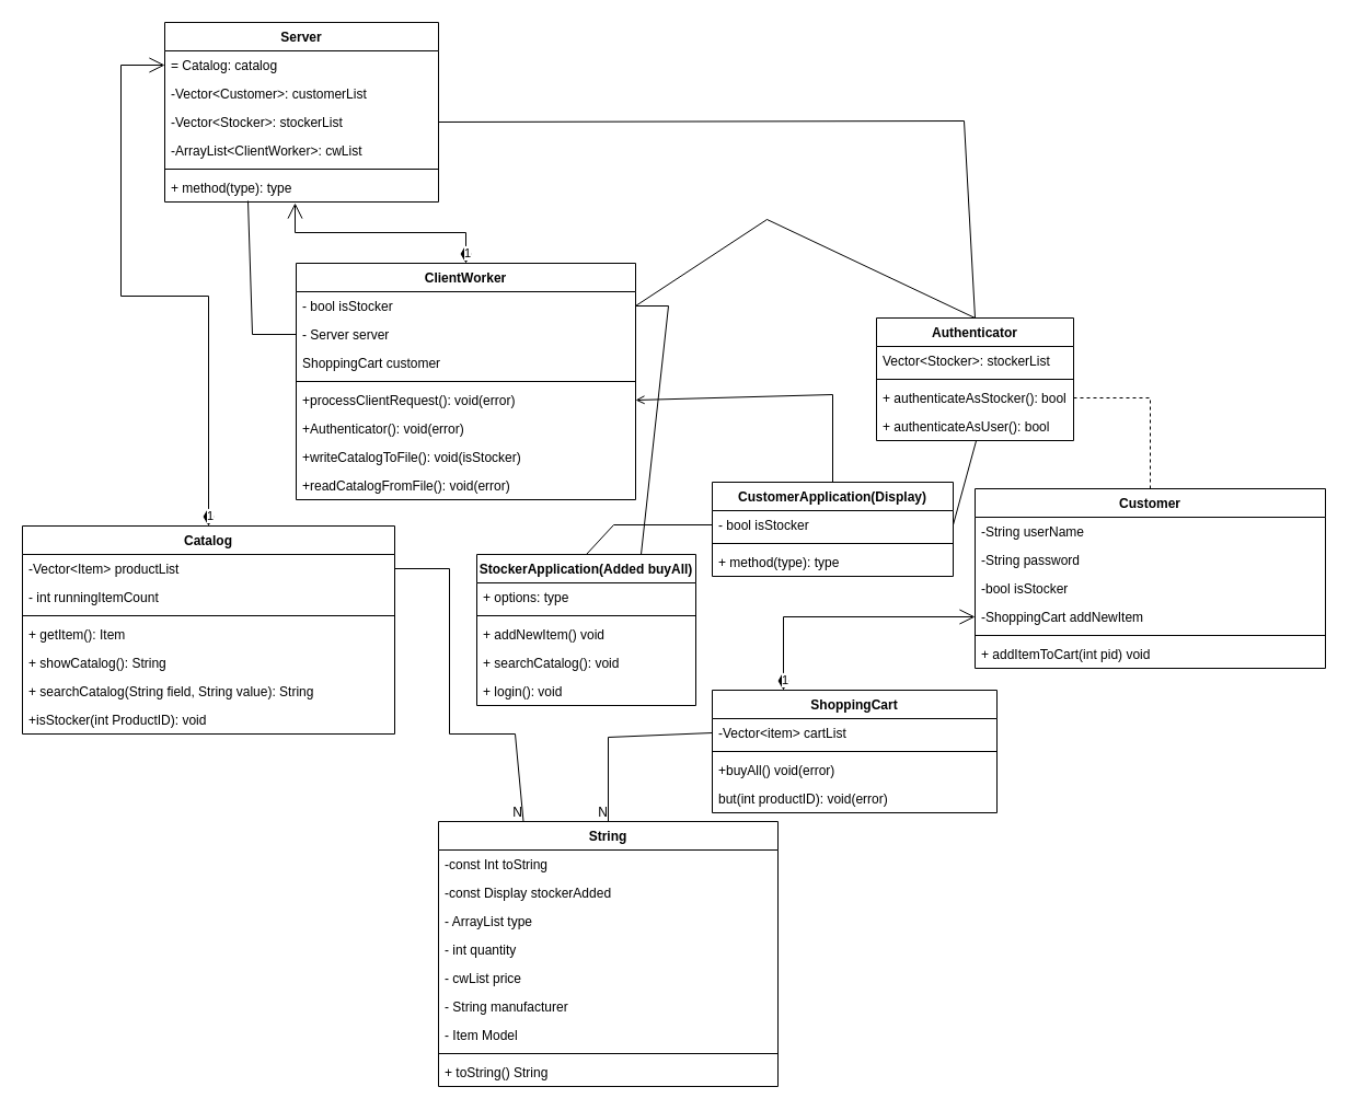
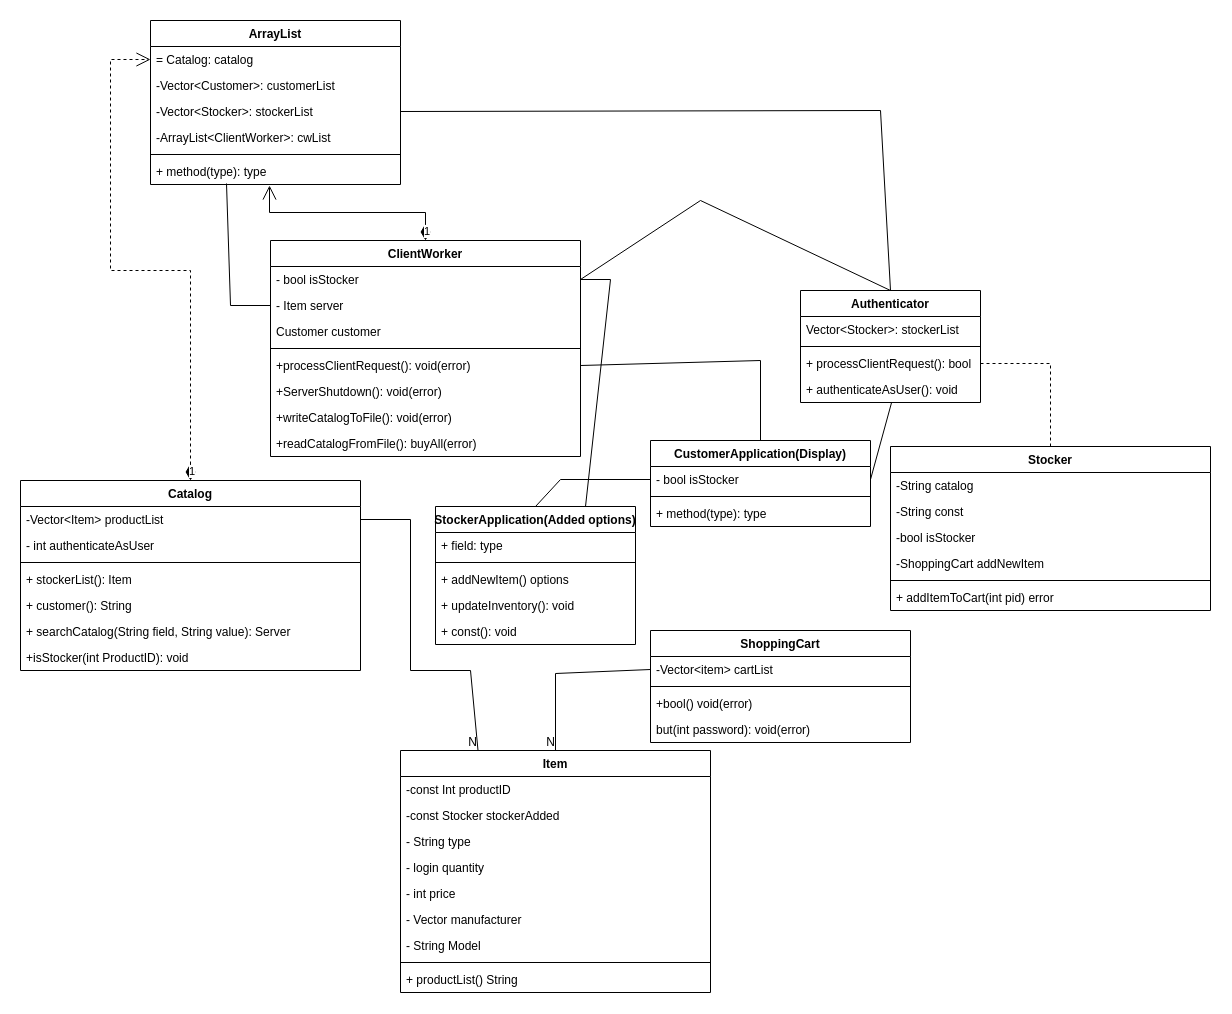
- <mxCell id="2" value="Server" style="swimlane;fontStyle=1;align=center;verticalAlign=top;childLayout=stackLayout;horizontal=1;startSize=26;horizontalStack=0;resizeParent=1;resizeParentMax=0;resizeLast=0;collapsible=1;marginBottom=0;" parent="1" vertex="1"><mxGeometry x="150" y="20" width="250" height="164" as="geometry" /></mxCell>
+ <mxCell id="2" value="ArrayList" style="swimlane;fontStyle=1;align=center;verticalAlign=top;childLayout=stackLayout;horizontal=1;startSize=26;horizontalStack=0;resizeParent=1;resizeParentMax=0;resizeLast=0;collapsible=1;marginBottom=0;" parent="1" vertex="1"><mxGeometry x="150" y="20" width="250" height="164" as="geometry" /></mxCell>
- <mxCell id="64" value="1" style="endArrow=open;html=1;endSize=12;startArrow=diamondThin;startSize=14;startFill=1;edgeStyle=orthogonalEdgeStyle;align=left;verticalAlign=bottom;rounded=0;exitX=0.5;exitY=0;exitDx=0;exitDy=0;entryX=0;entryY=0.5;entryDx=0;entryDy=0;" edge="1" parent="1" source="9" target="3"><mxGeometry x="-1" y="3" relative="1" as="geometry"><mxPoint x="450" y="340" as="sourcePoint" /><mxPoint x="450" y="100" as="targetPoint" /><Array as="points"><mxPoint x="190" y="270" /><mxPoint x="110" y="270" /><mxPoint x="110" y="59" /></Array></mxGeometry></mxCell>
+ <mxCell id="64" value="1" style="endArrow=open;html=1;endSize=12;startArrow=diamondThin;startSize=14;startFill=1;edgeStyle=orthogonalEdgeStyle;align=left;verticalAlign=bottom;rounded=0;exitX=0.5;exitY=0;exitDx=0;exitDy=0;entryX=0;entryY=0.5;entryDx=0;entryDy=0;dashed=1;" edge="1" parent="1" source="9" target="3"><mxGeometry x="-1" y="3" relative="1" as="geometry"><mxPoint x="450" y="340" as="sourcePoint" /><mxPoint x="450" y="100" as="targetPoint" /><Array as="points"><mxPoint x="190" y="270" /><mxPoint x="110" y="270" /><mxPoint x="110" y="59" /></Array></mxGeometry></mxCell>
- <mxCell id="29" value="- Server server" style="text;strokeColor=none;fillColor=none;align=left;verticalAlign=top;spacingLeft=4;spacingRight=4;overflow=hidden;rotatable=0;points=[[0,0.5],[1,0.5]];portConstraint=eastwest;" parent="27" vertex="1"><mxGeometry y="52" width="310" height="26" as="geometry" /></mxCell>
+ <mxCell id="29" value="- Item server" style="text;strokeColor=none;fillColor=none;align=left;verticalAlign=top;spacingLeft=4;spacingRight=4;overflow=hidden;rotatable=0;points=[[0,0.5],[1,0.5]];portConstraint=eastwest;" parent="27" vertex="1"><mxGeometry y="52" width="310" height="26" as="geometry" /></mxCell>
- <mxCell id="30" value="ShoppingCart customer" style="text;strokeColor=none;fillColor=none;align=left;verticalAlign=top;spacingLeft=4;spacingRight=4;overflow=hidden;rotatable=0;points=[[0,0.5],[1,0.5]];portConstraint=eastwest;" vertex="1" parent="27"><mxGeometry y="78" width="310" height="26" as="geometry" /></mxCell>
+ <mxCell id="30" value="Customer customer" style="text;strokeColor=none;fillColor=none;align=left;verticalAlign=top;spacingLeft=4;spacingRight=4;overflow=hidden;rotatable=0;points=[[0,0.5],[1,0.5]];portConstraint=eastwest;" vertex="1" parent="27"><mxGeometry y="78" width="310" height="26" as="geometry" /></mxCell>
- <mxCell id="61" value="+ authenticateAsStocker(): bool" style="text;strokeColor=none;fillColor=none;align=left;verticalAlign=top;spacingLeft=4;spacingRight=4;overflow=hidden;rotatable=0;points=[[0,0.5],[1,0.5]];portConstraint=eastwest;" vertex="1" parent="58"><mxGeometry y="60" width="180" height="26" as="geometry" /></mxCell>
+ <mxCell id="61" value="+ processClientRequest(): bool" style="text;strokeColor=none;fillColor=none;align=left;verticalAlign=top;spacingLeft=4;spacingRight=4;overflow=hidden;rotatable=0;points=[[0,0.5],[1,0.5]];portConstraint=eastwest;" vertex="1" parent="58"><mxGeometry y="60" width="180" height="26" as="geometry" /></mxCell>
- <mxCell id="75" value="" style="endArrow=open;html=1;rounded=0;exitX=0.5;exitY=0;exitDx=0;exitDy=0;entryX=1;entryY=0.5;entryDx=0;entryDy=0;" edge="1" parent="1" source="48" target="32"><mxGeometry relative="1" as="geometry"><mxPoint x="720" y="380" as="sourcePoint" /><mxPoint x="880" y="380" as="targetPoint" /><Array as="points"><mxPoint x="760" y="360" /></Array></mxGeometry></mxCell>
+ <mxCell id="75" value="" style="endArrow=none;html=1;rounded=0;exitX=0.5;exitY=0;exitDx=0;exitDy=0;entryX=1;entryY=0.5;entryDx=0;entryDy=0;" edge="1" parent="1" source="48" target="32"><mxGeometry relative="1" as="geometry"><mxPoint x="720" y="380" as="sourcePoint" /><mxPoint x="880" y="380" as="targetPoint" /><Array as="points"><mxPoint x="760" y="360" /></Array></mxGeometry></mxCell>
- <mxCell id="62" value="+ authenticateAsUser(): bool" style="text;strokeColor=none;fillColor=none;align=left;verticalAlign=top;spacingLeft=4;spacingRight=4;overflow=hidden;rotatable=0;points=[[0,0.5],[1,0.5]];portConstraint=eastwest;" parent="58" vertex="1"><mxGeometry y="86" width="180" height="26" as="geometry" /></mxCell>
+ <mxCell id="62" value="+ authenticateAsUser(): void" style="text;strokeColor=none;fillColor=none;align=left;verticalAlign=top;spacingLeft=4;spacingRight=4;overflow=hidden;rotatable=0;points=[[0,0.5],[1,0.5]];portConstraint=eastwest;" parent="58" vertex="1"><mxGeometry y="86" width="180" height="26" as="geometry" /></mxCell>
- <mxCell id="33" value="+Authenticator(): void(error)" style="text;strokeColor=none;fillColor=none;align=left;verticalAlign=top;spacingLeft=4;spacingRight=4;overflow=hidden;rotatable=0;points=[[0,0.5],[1,0.5]];portConstraint=eastwest;" parent="27" vertex="1"><mxGeometry y="138" width="310" height="26" as="geometry" /></mxCell>
+ <mxCell id="33" value="+ServerShutdown(): void(error)" style="text;strokeColor=none;fillColor=none;align=left;verticalAlign=top;spacingLeft=4;spacingRight=4;overflow=hidden;rotatable=0;points=[[0,0.5],[1,0.5]];portConstraint=eastwest;" parent="27" vertex="1"><mxGeometry y="138" width="310" height="26" as="geometry" /></mxCell>
- <mxCell id="34" value="+writeCatalogToFile(): void(isStocker)" style="text;strokeColor=none;fillColor=none;align=left;verticalAlign=top;spacingLeft=4;spacingRight=4;overflow=hidden;rotatable=0;points=[[0,0.5],[1,0.5]];portConstraint=eastwest;" parent="27" vertex="1"><mxGeometry y="164" width="310" height="26" as="geometry" /></mxCell>
+ <mxCell id="34" value="+writeCatalogToFile(): void(error)" style="text;strokeColor=none;fillColor=none;align=left;verticalAlign=top;spacingLeft=4;spacingRight=4;overflow=hidden;rotatable=0;points=[[0,0.5],[1,0.5]];portConstraint=eastwest;" parent="27" vertex="1"><mxGeometry y="164" width="310" height="26" as="geometry" /></mxCell>
- <mxCell id="35" value="+readCatalogFromFile(): void(error)" style="text;strokeColor=none;fillColor=none;align=left;verticalAlign=top;spacingLeft=4;spacingRight=4;overflow=hidden;rotatable=0;points=[[0,0.5],[1,0.5]];portConstraint=eastwest;" parent="27" vertex="1"><mxGeometry y="190" width="310" height="26" as="geometry" /></mxCell>
+ <mxCell id="35" value="+readCatalogFromFile(): buyAll(error)" style="text;strokeColor=none;fillColor=none;align=left;verticalAlign=top;spacingLeft=4;spacingRight=4;overflow=hidden;rotatable=0;points=[[0,0.5],[1,0.5]];portConstraint=eastwest;" parent="27" vertex="1"><mxGeometry y="190" width="310" height="26" as="geometry" /></mxCell>
- <mxCell id="36" value="Customer" style="swimlane;fontStyle=1;align=center;verticalAlign=top;childLayout=stackLayout;horizontal=1;startSize=26;horizontalStack=0;resizeParent=1;resizeParentMax=0;resizeLast=0;collapsible=1;marginBottom=0;" parent="1" vertex="1"><mxGeometry x="890" y="446" width="320" height="164" as="geometry" /></mxCell>
+ <mxCell id="36" value="Stocker" style="swimlane;fontStyle=1;align=center;verticalAlign=top;childLayout=stackLayout;horizontal=1;startSize=26;horizontalStack=0;resizeParent=1;resizeParentMax=0;resizeLast=0;collapsible=1;marginBottom=0;" parent="1" vertex="1"><mxGeometry x="890" y="446" width="320" height="164" as="geometry" /></mxCell>
- <mxCell id="37" value="-String userName" style="text;strokeColor=none;fillColor=none;align=left;verticalAlign=top;spacingLeft=4;spacingRight=4;overflow=hidden;rotatable=0;points=[[0,0.5],[1,0.5]];portConstraint=eastwest;" parent="36" vertex="1"><mxGeometry y="26" width="320" height="26" as="geometry" /></mxCell>
+ <mxCell id="37" value="-String catalog" style="text;strokeColor=none;fillColor=none;align=left;verticalAlign=top;spacingLeft=4;spacingRight=4;overflow=hidden;rotatable=0;points=[[0,0.5],[1,0.5]];portConstraint=eastwest;" parent="36" vertex="1"><mxGeometry y="26" width="320" height="26" as="geometry" /></mxCell>
- <mxCell id="38" value="-String password" style="text;strokeColor=none;fillColor=none;align=left;verticalAlign=top;spacingLeft=4;spacingRight=4;overflow=hidden;rotatable=0;points=[[0,0.5],[1,0.5]];portConstraint=eastwest;" parent="36" vertex="1"><mxGeometry y="52" width="320" height="26" as="geometry" /></mxCell>
+ <mxCell id="38" value="-String const" style="text;strokeColor=none;fillColor=none;align=left;verticalAlign=top;spacingLeft=4;spacingRight=4;overflow=hidden;rotatable=0;points=[[0,0.5],[1,0.5]];portConstraint=eastwest;" parent="36" vertex="1"><mxGeometry y="52" width="320" height="26" as="geometry" /></mxCell>
- <mxCell id="52" value="StockerApplication(Added buyAll)" style="swimlane;fontStyle=1;align=center;verticalAlign=top;childLayout=stackLayout;horizontal=1;startSize=26;horizontalStack=0;resizeParent=1;resizeParentMax=0;resizeLast=0;collapsible=1;marginBottom=0;" parent="1" vertex="1"><mxGeometry x="435" y="506" width="200" height="138" as="geometry" /></mxCell>
+ <mxCell id="52" value="StockerApplication(Added options)" style="swimlane;fontStyle=1;align=center;verticalAlign=top;childLayout=stackLayout;horizontal=1;startSize=26;horizontalStack=0;resizeParent=1;resizeParentMax=0;resizeLast=0;collapsible=1;marginBottom=0;" parent="1" vertex="1"><mxGeometry x="435" y="506" width="200" height="138" as="geometry" /></mxCell>
- <mxCell id="11" value="- int runningItemCount" style="text;strokeColor=none;fillColor=none;align=left;verticalAlign=top;spacingLeft=4;spacingRight=4;overflow=hidden;rotatable=0;points=[[0,0.5],[1,0.5]];portConstraint=eastwest;" parent="9" vertex="1"><mxGeometry y="52" width="340" height="26" as="geometry" /></mxCell>
+ <mxCell id="11" value="- int authenticateAsUser" style="text;strokeColor=none;fillColor=none;align=left;verticalAlign=top;spacingLeft=4;spacingRight=4;overflow=hidden;rotatable=0;points=[[0,0.5],[1,0.5]];portConstraint=eastwest;" parent="9" vertex="1"><mxGeometry y="52" width="340" height="26" as="geometry" /></mxCell>
- <mxCell id="53" value="+ options: type" style="text;strokeColor=none;fillColor=none;align=left;verticalAlign=top;spacingLeft=4;spacingRight=4;overflow=hidden;rotatable=0;points=[[0,0.5],[1,0.5]];portConstraint=eastwest;" parent="52" vertex="1"><mxGeometry y="26" width="200" height="26" as="geometry" /></mxCell>
+ <mxCell id="53" value="+ field: type" style="text;strokeColor=none;fillColor=none;align=left;verticalAlign=top;spacingLeft=4;spacingRight=4;overflow=hidden;rotatable=0;points=[[0,0.5],[1,0.5]];portConstraint=eastwest;" parent="52" vertex="1"><mxGeometry y="26" width="200" height="26" as="geometry" /></mxCell>
- <mxCell id="69" value="1" style="endArrow=open;html=1;endSize=12;startArrow=diamondThin;startSize=14;startFill=1;edgeStyle=orthogonalEdgeStyle;align=left;verticalAlign=bottom;rounded=0;exitX=0.25;exitY=0;exitDx=0;exitDy=0;entryX=0;entryY=0.5;entryDx=0;entryDy=0;" edge="1" parent="1" source="43" target="40"><mxGeometry x="-1" y="3" relative="1" as="geometry"><mxPoint x="295" y="594" as="sourcePoint" /><mxPoint x="505" y="173" as="targetPoint" /></mxGeometry></mxCell>
- <mxCell id="13" value="+ getItem(): Item" style="text;strokeColor=none;fillColor=none;align=left;verticalAlign=top;spacingLeft=4;spacingRight=4;overflow=hidden;rotatable=0;points=[[0,0.5],[1,0.5]];portConstraint=eastwest;" parent="9" vertex="1"><mxGeometry y="86" width="340" height="26" as="geometry" /></mxCell>
+ <mxCell id="13" value="+ stockerList(): Item" style="text;strokeColor=none;fillColor=none;align=left;verticalAlign=top;spacingLeft=4;spacingRight=4;overflow=hidden;rotatable=0;points=[[0,0.5],[1,0.5]];portConstraint=eastwest;" parent="9" vertex="1"><mxGeometry y="86" width="340" height="26" as="geometry" /></mxCell>
- <mxCell id="55" value="+ addNewItem() void" style="text;strokeColor=none;fillColor=none;align=left;verticalAlign=top;spacingLeft=4;spacingRight=4;overflow=hidden;rotatable=0;points=[[0,0.5],[1,0.5]];portConstraint=eastwest;" parent="52" vertex="1"><mxGeometry y="60" width="200" height="26" as="geometry" /></mxCell>
+ <mxCell id="55" value="+ addNewItem() options" style="text;strokeColor=none;fillColor=none;align=left;verticalAlign=top;spacingLeft=4;spacingRight=4;overflow=hidden;rotatable=0;points=[[0,0.5],[1,0.5]];portConstraint=eastwest;" parent="52" vertex="1"><mxGeometry y="60" width="200" height="26" as="geometry" /></mxCell>
- <mxCell id="42" value="+ addItemToCart(int pid) void" style="text;strokeColor=none;fillColor=none;align=left;verticalAlign=top;spacingLeft=4;spacingRight=4;overflow=hidden;rotatable=0;points=[[0,0.5],[1,0.5]];portConstraint=eastwest;" parent="36" vertex="1"><mxGeometry y="138" width="320" height="26" as="geometry" /></mxCell>
+ <mxCell id="42" value="+ addItemToCart(int pid) error" style="text;strokeColor=none;fillColor=none;align=left;verticalAlign=top;spacingLeft=4;spacingRight=4;overflow=hidden;rotatable=0;points=[[0,0.5],[1,0.5]];portConstraint=eastwest;" parent="36" vertex="1"><mxGeometry y="138" width="320" height="26" as="geometry" /></mxCell>
- <mxCell id="14" value="+ showCatalog(): String" style="text;strokeColor=none;fillColor=none;align=left;verticalAlign=top;spacingLeft=4;spacingRight=4;overflow=hidden;rotatable=0;points=[[0,0.5],[1,0.5]];portConstraint=eastwest;" parent="9" vertex="1"><mxGeometry y="112" width="340" height="26" as="geometry" /></mxCell>
+ <mxCell id="14" value="+ customer(): String" style="text;strokeColor=none;fillColor=none;align=left;verticalAlign=top;spacingLeft=4;spacingRight=4;overflow=hidden;rotatable=0;points=[[0,0.5],[1,0.5]];portConstraint=eastwest;" parent="9" vertex="1"><mxGeometry y="112" width="340" height="26" as="geometry" /></mxCell>
- <mxCell id="56" value="+ searchCatalog(): void" style="text;strokeColor=none;fillColor=none;align=left;verticalAlign=top;spacingLeft=4;spacingRight=4;overflow=hidden;rotatable=0;points=[[0,0.5],[1,0.5]];portConstraint=eastwest;" parent="52" vertex="1"><mxGeometry y="86" width="200" height="26" as="geometry" /></mxCell>
+ <mxCell id="56" value="+ updateInventory(): void" style="text;strokeColor=none;fillColor=none;align=left;verticalAlign=top;spacingLeft=4;spacingRight=4;overflow=hidden;rotatable=0;points=[[0,0.5],[1,0.5]];portConstraint=eastwest;" parent="52" vertex="1"><mxGeometry y="86" width="200" height="26" as="geometry" /></mxCell>
- <mxCell id="15" value="+ searchCatalog(String field, String value): String" style="text;strokeColor=none;fillColor=none;align=left;verticalAlign=top;spacingLeft=4;spacingRight=4;overflow=hidden;rotatable=0;points=[[0,0.5],[1,0.5]];portConstraint=eastwest;" parent="9" vertex="1"><mxGeometry y="138" width="340" height="26" as="geometry" /></mxCell>
+ <mxCell id="15" value="+ searchCatalog(String field, String value): Server" style="text;strokeColor=none;fillColor=none;align=left;verticalAlign=top;spacingLeft=4;spacingRight=4;overflow=hidden;rotatable=0;points=[[0,0.5],[1,0.5]];portConstraint=eastwest;" parent="9" vertex="1"><mxGeometry y="138" width="340" height="26" as="geometry" /></mxCell>
- <mxCell id="57" value="+ login(): void" style="text;strokeColor=none;fillColor=none;align=left;verticalAlign=top;spacingLeft=4;spacingRight=4;overflow=hidden;rotatable=0;points=[[0,0.5],[1,0.5]];portConstraint=eastwest;" parent="52" vertex="1"><mxGeometry y="112" width="200" height="26" as="geometry" /></mxCell>
+ <mxCell id="57" value="+ const(): void" style="text;strokeColor=none;fillColor=none;align=left;verticalAlign=top;spacingLeft=4;spacingRight=4;overflow=hidden;rotatable=0;points=[[0,0.5],[1,0.5]];portConstraint=eastwest;" parent="52" vertex="1"><mxGeometry y="112" width="200" height="26" as="geometry" /></mxCell>
- <mxCell id="46" value="+buyAll() void(error)" style="text;strokeColor=none;fillColor=none;align=left;verticalAlign=top;spacingLeft=4;spacingRight=4;overflow=hidden;rotatable=0;points=[[0,0.5],[1,0.5]];portConstraint=eastwest;" parent="43" vertex="1"><mxGeometry y="60" width="260" height="26" as="geometry" /></mxCell>
+ <mxCell id="46" value="+bool() void(error)" style="text;strokeColor=none;fillColor=none;align=left;verticalAlign=top;spacingLeft=4;spacingRight=4;overflow=hidden;rotatable=0;points=[[0,0.5],[1,0.5]];portConstraint=eastwest;" parent="43" vertex="1"><mxGeometry y="60" width="260" height="26" as="geometry" /></mxCell>
- <mxCell id="47" value="but(int productID): void(error)" style="text;strokeColor=none;fillColor=none;align=left;verticalAlign=top;spacingLeft=4;spacingRight=4;overflow=hidden;rotatable=0;points=[[0,0.5],[1,0.5]];portConstraint=eastwest;" parent="43" vertex="1"><mxGeometry y="86" width="260" height="26" as="geometry" /></mxCell>
+ <mxCell id="47" value="but(int password): void(error)" style="text;strokeColor=none;fillColor=none;align=left;verticalAlign=top;spacingLeft=4;spacingRight=4;overflow=hidden;rotatable=0;points=[[0,0.5],[1,0.5]];portConstraint=eastwest;" parent="43" vertex="1"><mxGeometry y="86" width="260" height="26" as="geometry" /></mxCell>
- <mxCell id="17" value="String" style="swimlane;fontStyle=1;align=center;verticalAlign=top;childLayout=stackLayout;horizontal=1;startSize=26;horizontalStack=0;resizeParent=1;resizeParentMax=0;resizeLast=0;collapsible=1;marginBottom=0;" parent="1" vertex="1"><mxGeometry x="400" y="750" width="310" height="242" as="geometry" /></mxCell>
+ <mxCell id="17" value="Item" style="swimlane;fontStyle=1;align=center;verticalAlign=top;childLayout=stackLayout;horizontal=1;startSize=26;horizontalStack=0;resizeParent=1;resizeParentMax=0;resizeLast=0;collapsible=1;marginBottom=0;" parent="1" vertex="1"><mxGeometry x="400" y="750" width="310" height="242" as="geometry" /></mxCell>
- <mxCell id="18" value="-const Int toString" style="text;strokeColor=none;fillColor=none;align=left;verticalAlign=top;spacingLeft=4;spacingRight=4;overflow=hidden;rotatable=0;points=[[0,0.5],[1,0.5]];portConstraint=eastwest;" parent="17" vertex="1"><mxGeometry y="26" width="310" height="26" as="geometry" /></mxCell>
+ <mxCell id="18" value="-const Int productID" style="text;strokeColor=none;fillColor=none;align=left;verticalAlign=top;spacingLeft=4;spacingRight=4;overflow=hidden;rotatable=0;points=[[0,0.5],[1,0.5]];portConstraint=eastwest;" parent="17" vertex="1"><mxGeometry y="26" width="310" height="26" as="geometry" /></mxCell>
- <mxCell id="19" value="-const Display stockerAdded" style="text;strokeColor=none;fillColor=none;align=left;verticalAlign=top;spacingLeft=4;spacingRight=4;overflow=hidden;rotatable=0;points=[[0,0.5],[1,0.5]];portConstraint=eastwest;" parent="17" vertex="1"><mxGeometry y="52" width="310" height="26" as="geometry" /></mxCell>
+ <mxCell id="19" value="-const Stocker stockerAdded" style="text;strokeColor=none;fillColor=none;align=left;verticalAlign=top;spacingLeft=4;spacingRight=4;overflow=hidden;rotatable=0;points=[[0,0.5],[1,0.5]];portConstraint=eastwest;" parent="17" vertex="1"><mxGeometry y="52" width="310" height="26" as="geometry" /></mxCell>
- <mxCell id="20" value="- ArrayList type" style="text;strokeColor=none;fillColor=none;align=left;verticalAlign=top;spacingLeft=4;spacingRight=4;overflow=hidden;rotatable=0;points=[[0,0.5],[1,0.5]];portConstraint=eastwest;" parent="17" vertex="1"><mxGeometry y="78" width="310" height="26" as="geometry" /></mxCell>
+ <mxCell id="20" value="- String type" style="text;strokeColor=none;fillColor=none;align=left;verticalAlign=top;spacingLeft=4;spacingRight=4;overflow=hidden;rotatable=0;points=[[0,0.5],[1,0.5]];portConstraint=eastwest;" parent="17" vertex="1"><mxGeometry y="78" width="310" height="26" as="geometry" /></mxCell>
- <mxCell id="21" value="- int quantity" style="text;strokeColor=none;fillColor=none;align=left;verticalAlign=top;spacingLeft=4;spacingRight=4;overflow=hidden;rotatable=0;points=[[0,0.5],[1,0.5]];portConstraint=eastwest;" parent="17" vertex="1"><mxGeometry y="104" width="310" height="26" as="geometry" /></mxCell>
+ <mxCell id="21" value="- login quantity" style="text;strokeColor=none;fillColor=none;align=left;verticalAlign=top;spacingLeft=4;spacingRight=4;overflow=hidden;rotatable=0;points=[[0,0.5],[1,0.5]];portConstraint=eastwest;" parent="17" vertex="1"><mxGeometry y="104" width="310" height="26" as="geometry" /></mxCell>
- <mxCell id="22" value="- cwList price" style="text;strokeColor=none;fillColor=none;align=left;verticalAlign=top;spacingLeft=4;spacingRight=4;overflow=hidden;rotatable=0;points=[[0,0.5],[1,0.5]];portConstraint=eastwest;" parent="17" vertex="1"><mxGeometry y="130" width="310" height="26" as="geometry" /></mxCell>
+ <mxCell id="22" value="- int price" style="text;strokeColor=none;fillColor=none;align=left;verticalAlign=top;spacingLeft=4;spacingRight=4;overflow=hidden;rotatable=0;points=[[0,0.5],[1,0.5]];portConstraint=eastwest;" parent="17" vertex="1"><mxGeometry y="130" width="310" height="26" as="geometry" /></mxCell>
- <mxCell id="23" value="- String manufacturer" style="text;strokeColor=none;fillColor=none;align=left;verticalAlign=top;spacingLeft=4;spacingRight=4;overflow=hidden;rotatable=0;points=[[0,0.5],[1,0.5]];portConstraint=eastwest;" parent="17" vertex="1"><mxGeometry y="156" width="310" height="26" as="geometry" /></mxCell>
+ <mxCell id="23" value="- Vector manufacturer" style="text;strokeColor=none;fillColor=none;align=left;verticalAlign=top;spacingLeft=4;spacingRight=4;overflow=hidden;rotatable=0;points=[[0,0.5],[1,0.5]];portConstraint=eastwest;" parent="17" vertex="1"><mxGeometry y="156" width="310" height="26" as="geometry" /></mxCell>
- <mxCell id="24" value="- Item Model" style="text;strokeColor=none;fillColor=none;align=left;verticalAlign=top;spacingLeft=4;spacingRight=4;overflow=hidden;rotatable=0;points=[[0,0.5],[1,0.5]];portConstraint=eastwest;" parent="17" vertex="1"><mxGeometry y="182" width="310" height="26" as="geometry" /></mxCell>
+ <mxCell id="24" value="- String Model" style="text;strokeColor=none;fillColor=none;align=left;verticalAlign=top;spacingLeft=4;spacingRight=4;overflow=hidden;rotatable=0;points=[[0,0.5],[1,0.5]];portConstraint=eastwest;" parent="17" vertex="1"><mxGeometry y="182" width="310" height="26" as="geometry" /></mxCell>
- <mxCell id="26" value="+ toString() String" style="text;strokeColor=none;fillColor=none;align=left;verticalAlign=top;spacingLeft=4;spacingRight=4;overflow=hidden;rotatable=0;points=[[0,0.5],[1,0.5]];portConstraint=eastwest;" parent="17" vertex="1"><mxGeometry y="216" width="310" height="26" as="geometry" /></mxCell>
+ <mxCell id="26" value="+ productList() String" style="text;strokeColor=none;fillColor=none;align=left;verticalAlign=top;spacingLeft=4;spacingRight=4;overflow=hidden;rotatable=0;points=[[0,0.5],[1,0.5]];portConstraint=eastwest;" parent="17" vertex="1"><mxGeometry y="216" width="310" height="26" as="geometry" /></mxCell>
